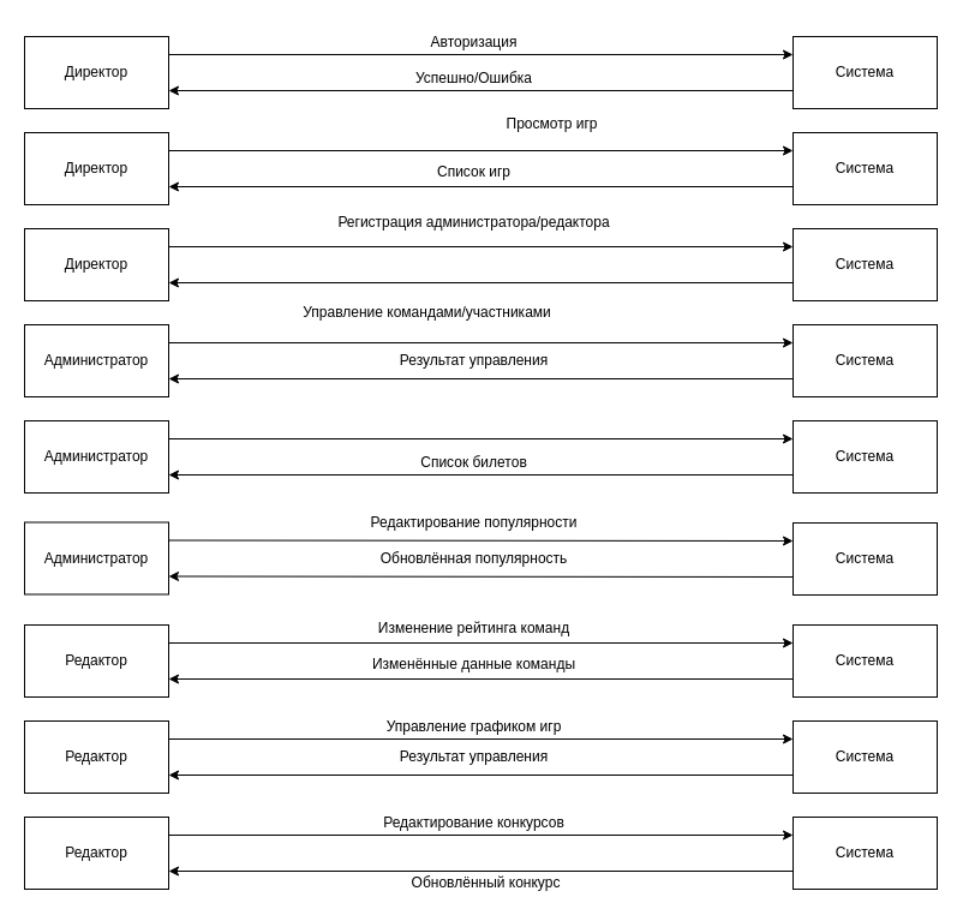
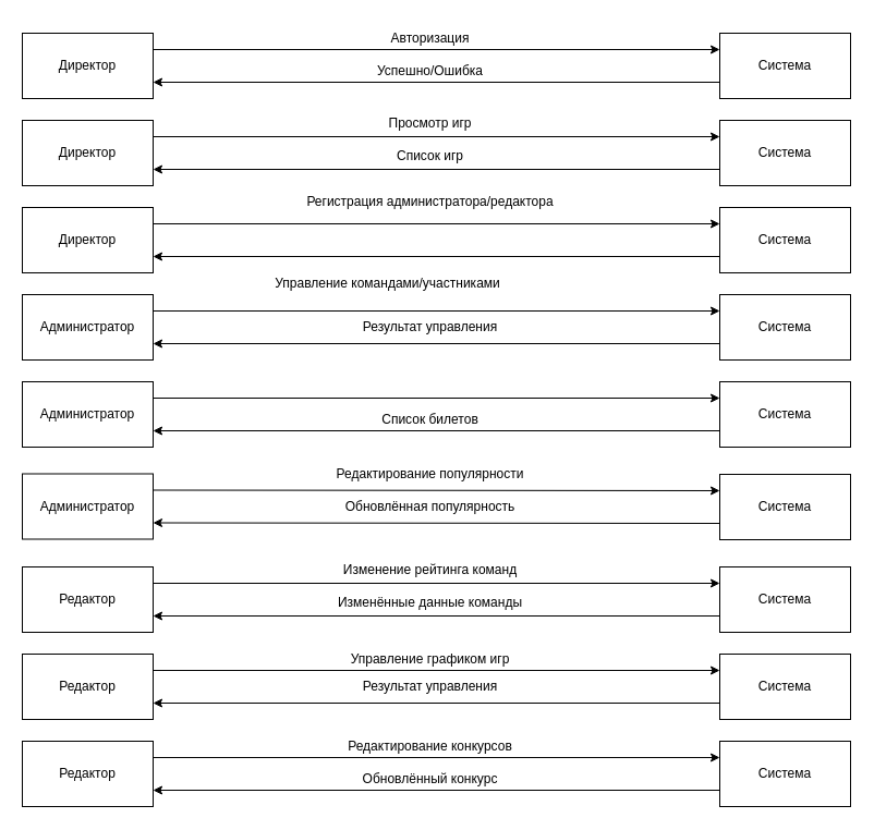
- <mxCell id="13" value="Просмотр игр" style="text;html=1;align=center;verticalAlign=middle;resizable=0;points=[];autosize=1;strokeColor=none;fillColor=none;" vertex="1" parent="1"><mxGeometry x="409" y="88" width="100" height="30" as="geometry" /></mxCell>
+ <mxCell id="13" value="Просмотр игр" style="text;html=1;align=center;verticalAlign=middle;resizable=0;points=[];autosize=1;strokeColor=none;fillColor=none;" vertex="1" parent="1"><mxGeometry x="344" y="98" width="100" height="30" as="geometry" /></mxCell>
- <mxCell id="50" value="Обновлённый конкурс" style="text;html=1;align=center;verticalAlign=middle;resizable=0;points=[];autosize=1;strokeColor=none;fillColor=none;" vertex="1" parent="1"><mxGeometry x="329" y="720" width="150" height="30" as="geometry" /></mxCell>
+ <mxCell id="50" value="Обновлённый конкурс" style="text;html=1;align=center;verticalAlign=middle;resizable=0;points=[];autosize=1;strokeColor=none;fillColor=none;" vertex="1" parent="1"><mxGeometry x="319" y="700" width="150" height="30" as="geometry" /></mxCell>
